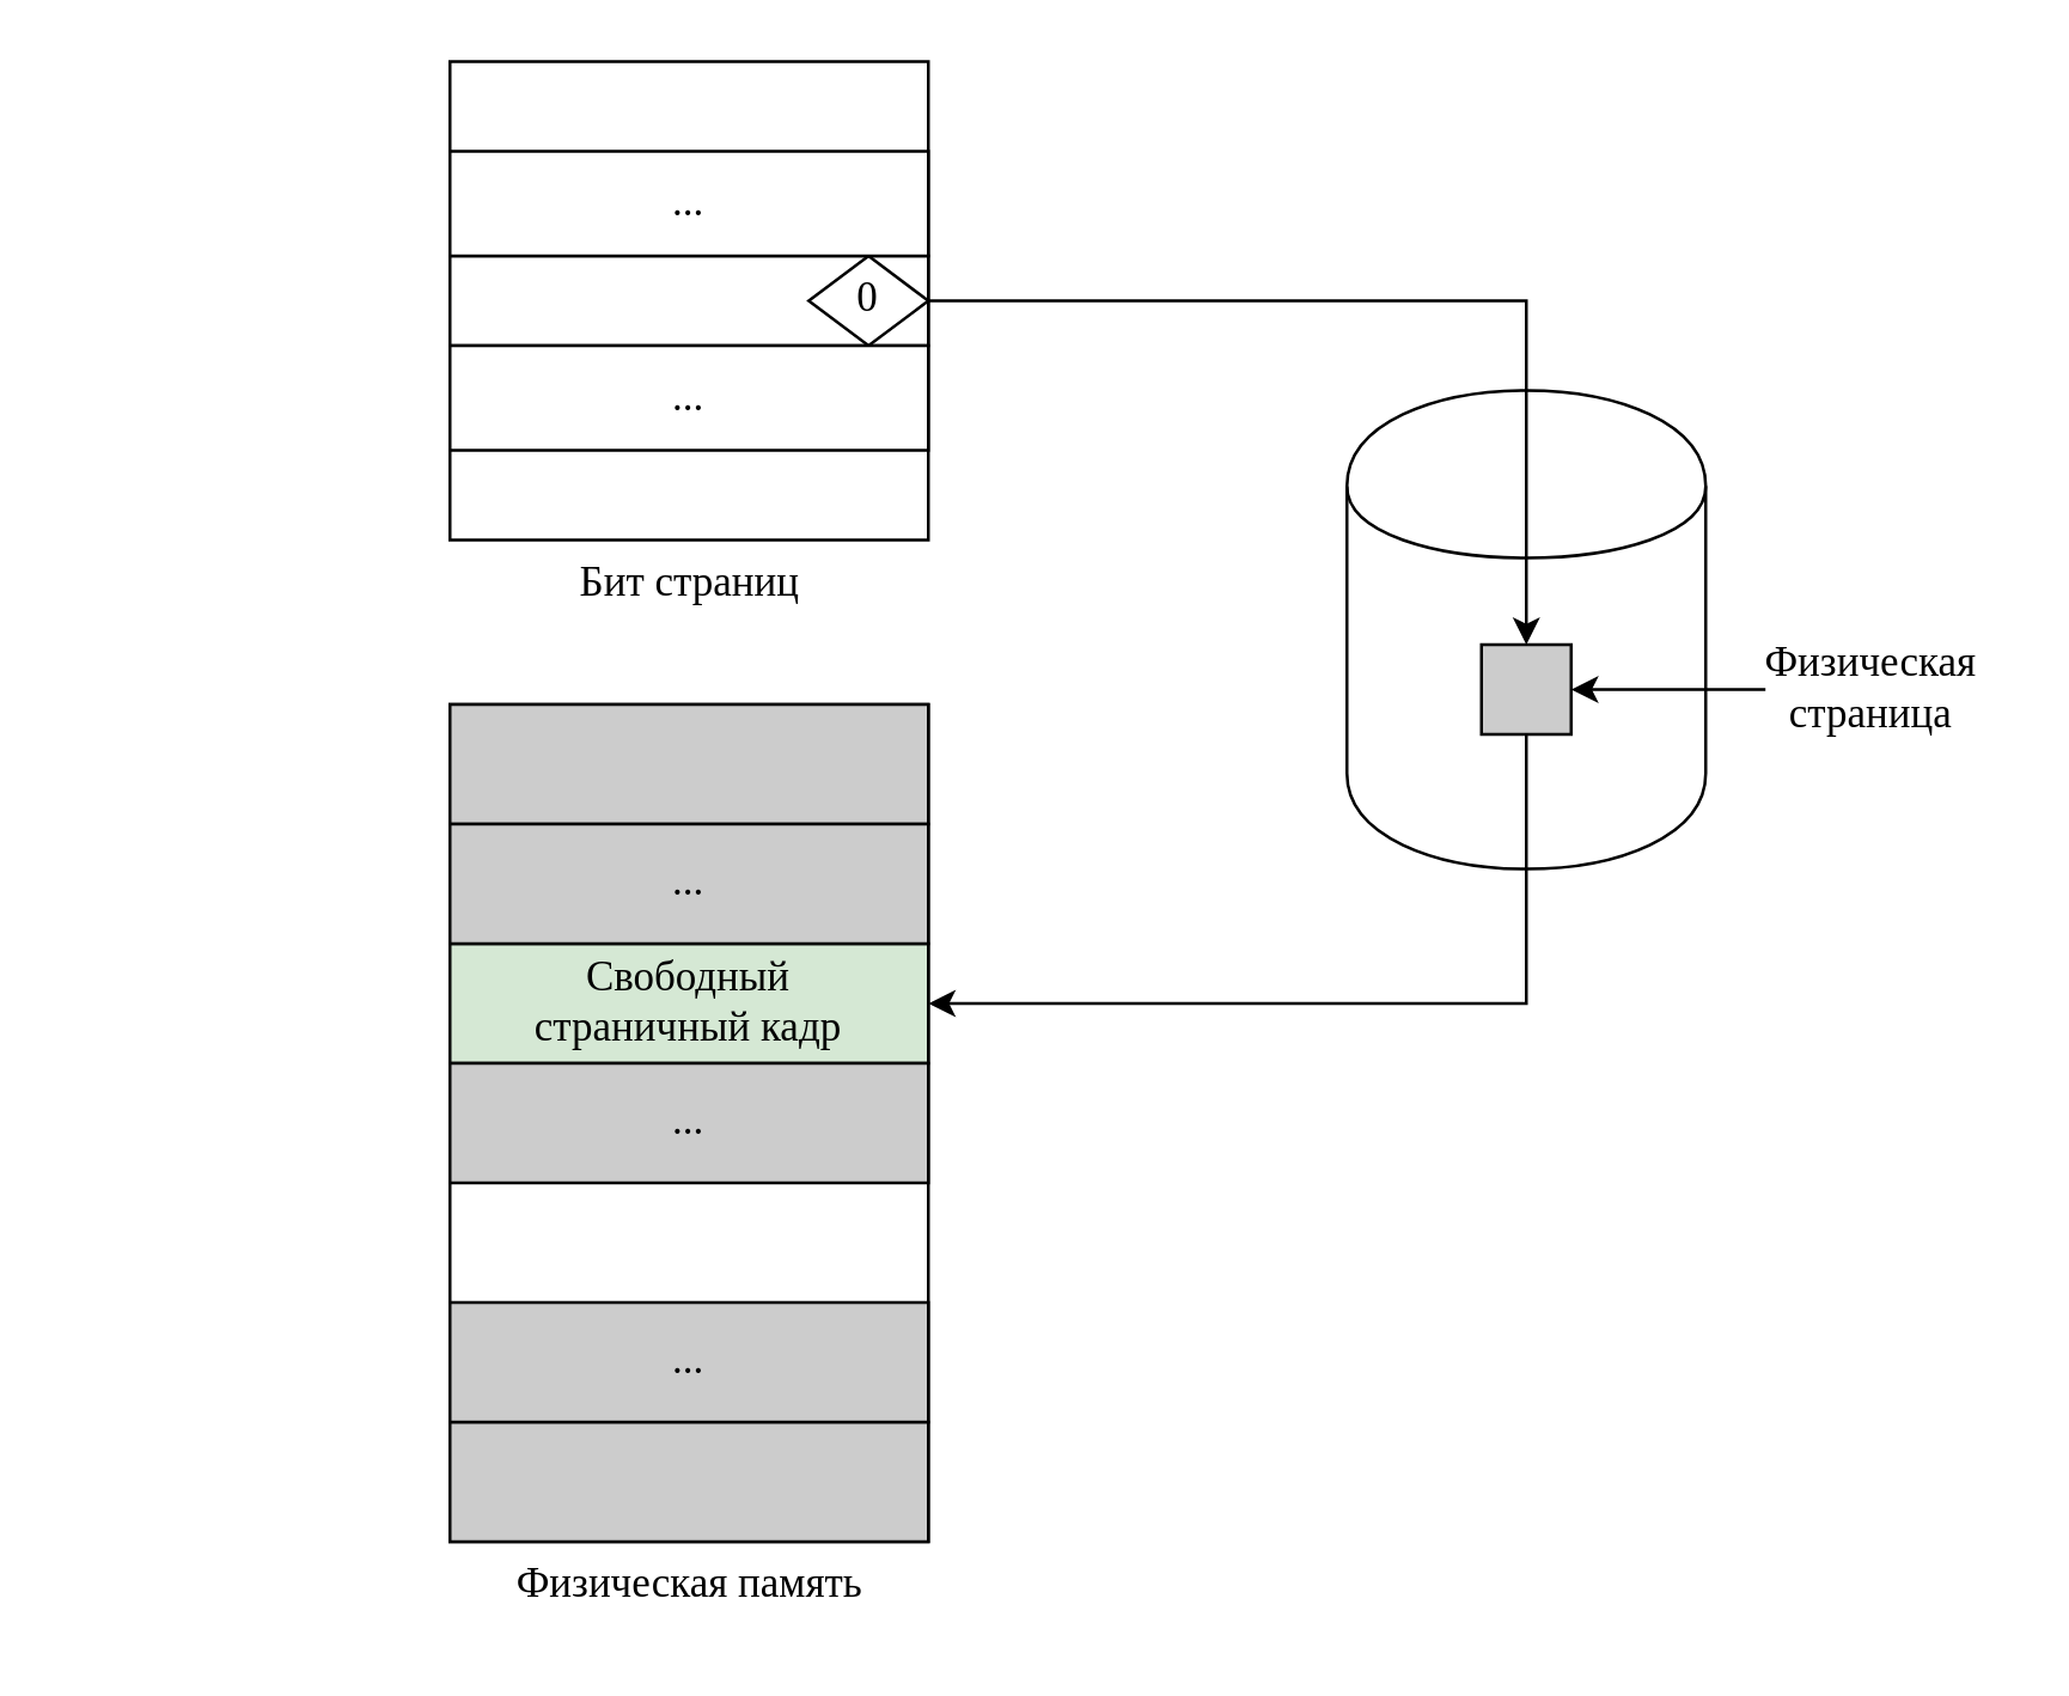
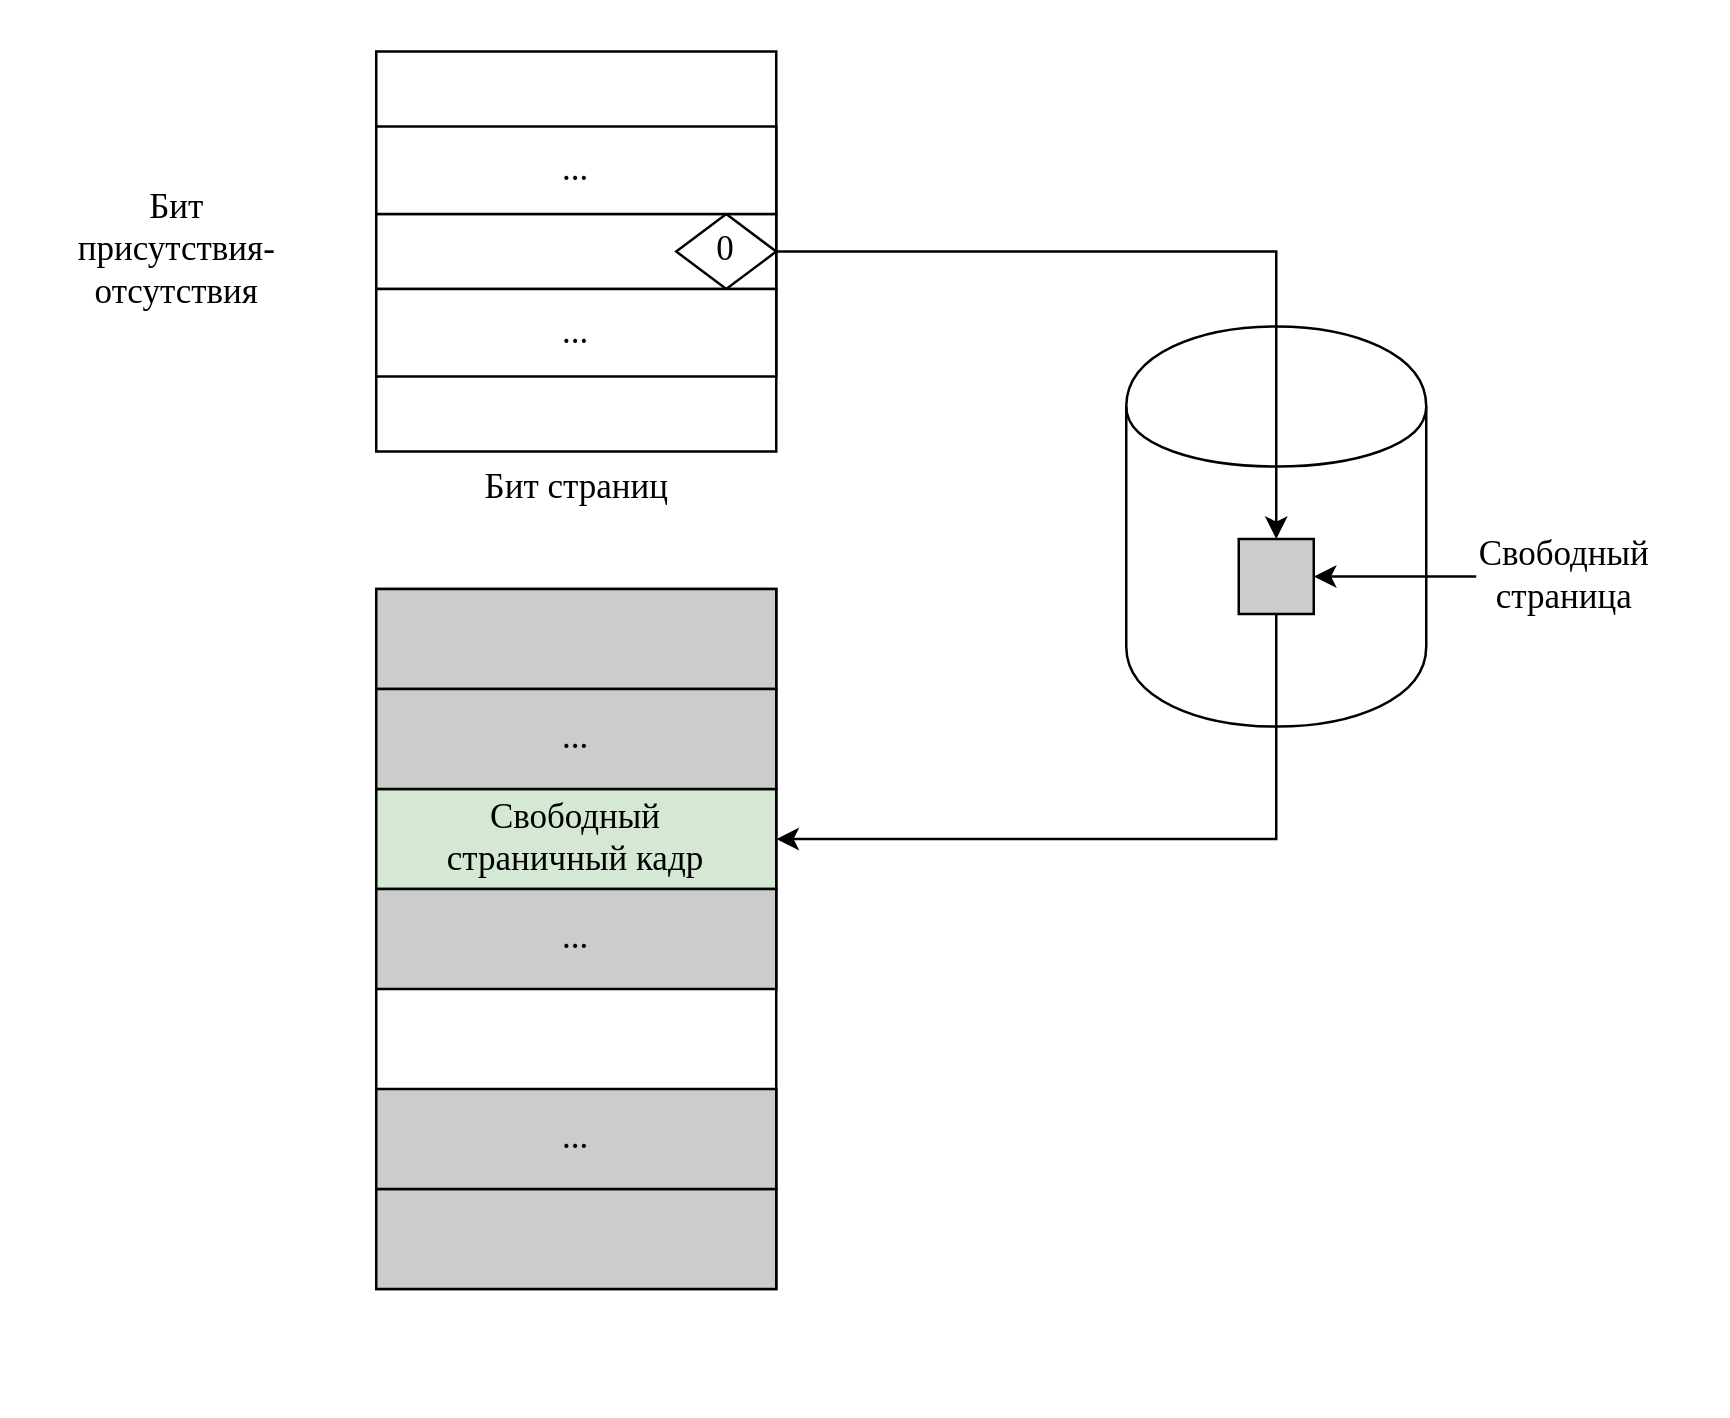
+ <mxCell id="20" value="Бит &lt;br&gt;присутствия-&lt;br&gt;отсутствия" style="text;html=1;align=center;verticalAlign=middle;resizable=0;points=[];autosize=1;strokeColor=none;fillColor=none;fontFamily=Times New Roman;fontSize=14;" parent="1" vertex="1"><mxGeometry x="20" y="70" width="100" height="60" as="geometry" /></mxCell>
- <mxCell id="13" value="Физическая&lt;br&gt;страница" style="text;html=1;align=center;verticalAlign=middle;resizable=0;points=[];autosize=1;strokeColor=none;fillColor=none;fontFamily=Times New Roman;fontSize=14;" parent="1" vertex="1"><mxGeometry x="580" y="205" width="90" height="50" as="geometry" /></mxCell>
+ <mxCell id="13" value="Свободный&lt;br&gt;страница" style="text;html=1;align=center;verticalAlign=middle;resizable=0;points=[];autosize=1;strokeColor=none;fillColor=none;fontFamily=Times New Roman;fontSize=14;" parent="1" vertex="1"><mxGeometry x="580" y="205" width="90" height="50" as="geometry" /></mxCell>
- <mxCell id="12" value="Физическая память" style="text;html=1;align=center;verticalAlign=middle;resizable=0;points=[];autosize=1;strokeColor=none;fillColor=none;fontFamily=Times New Roman;fontSize=14;" parent="1" vertex="1"><mxGeometry x="160" y="515" width="140" height="30" as="geometry" /></mxCell>
